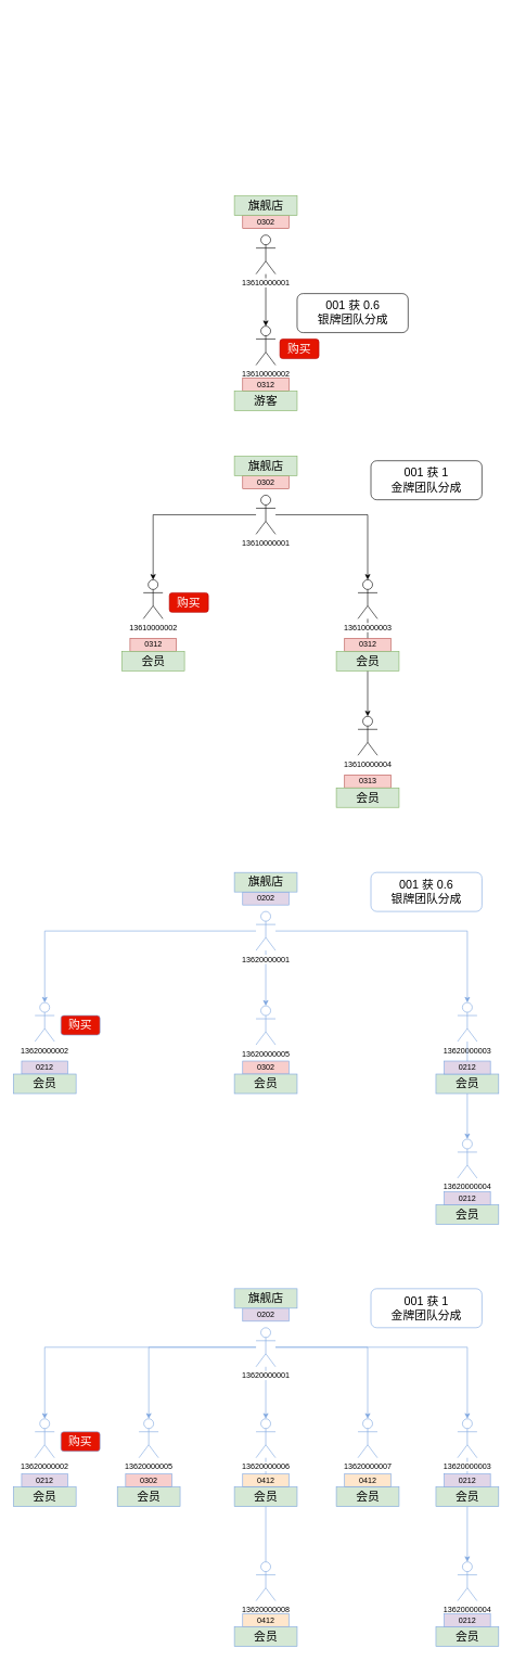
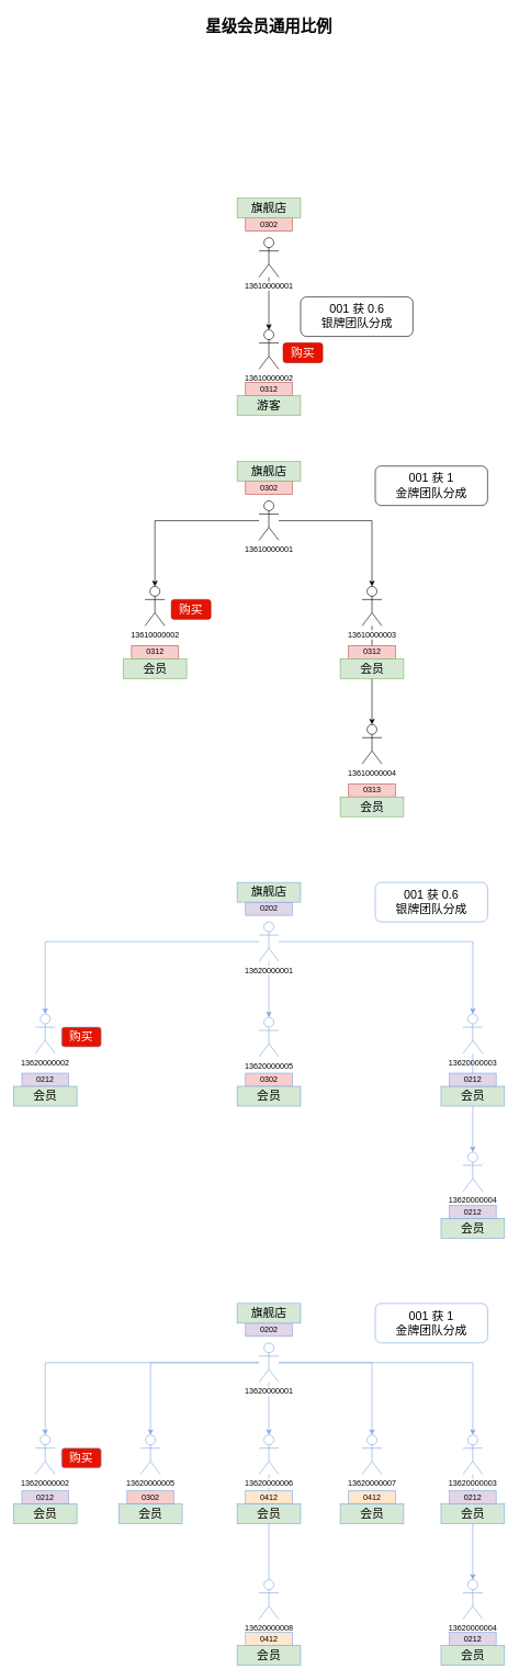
+ <mxCell id="10" value="星级会员通用比例" style="text;strokeColor=none;fillColor=none;html=1;fontSize=24;fontStyle=1;verticalAlign=middle;align=center;" vertex="1" parent="1"><mxGeometry x="290" y="20" width="236.5" height="40" as="geometry" /></mxCell>
